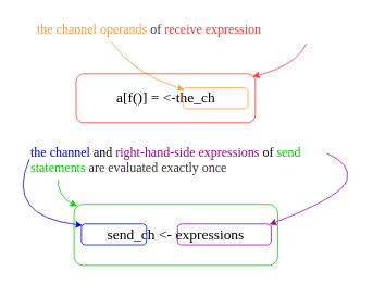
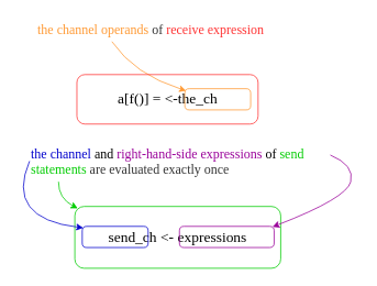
- <mxCell id="4" value="" style="curved=1;endArrow=classic;html=1;rounded=0;fontSize=16;entryX=0.986;entryY=0.056;entryDx=0;entryDy=0;strokeColor=#FF3333;exitX=0.899;exitY=1.09;exitDx=0;exitDy=0;exitPerimeter=0;entryPerimeter=0;" parent="2" source="3" target="7" edge="1"><mxGeometry width="50" height="50" relative="1" as="geometry"><mxPoint x="268.19" y="157.01" as="sourcePoint" /><mxPoint x="-51.81" y="17.01" as="targetPoint" /><Array as="points"><mxPoint x="320" y="60" /></Array></mxGeometry></mxCell>
